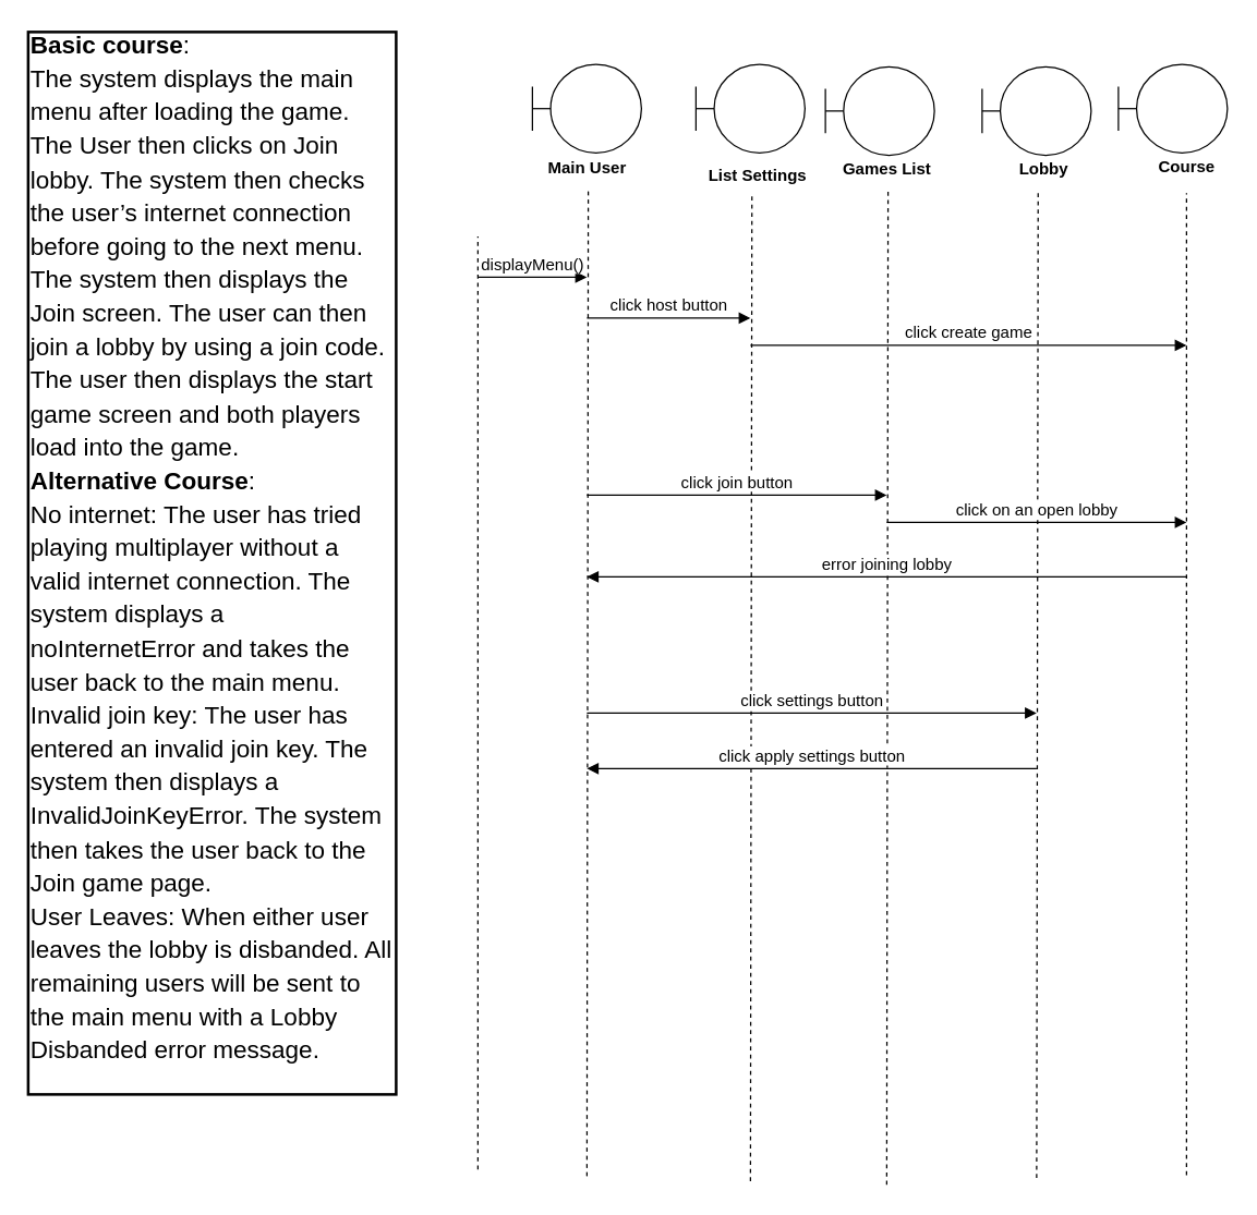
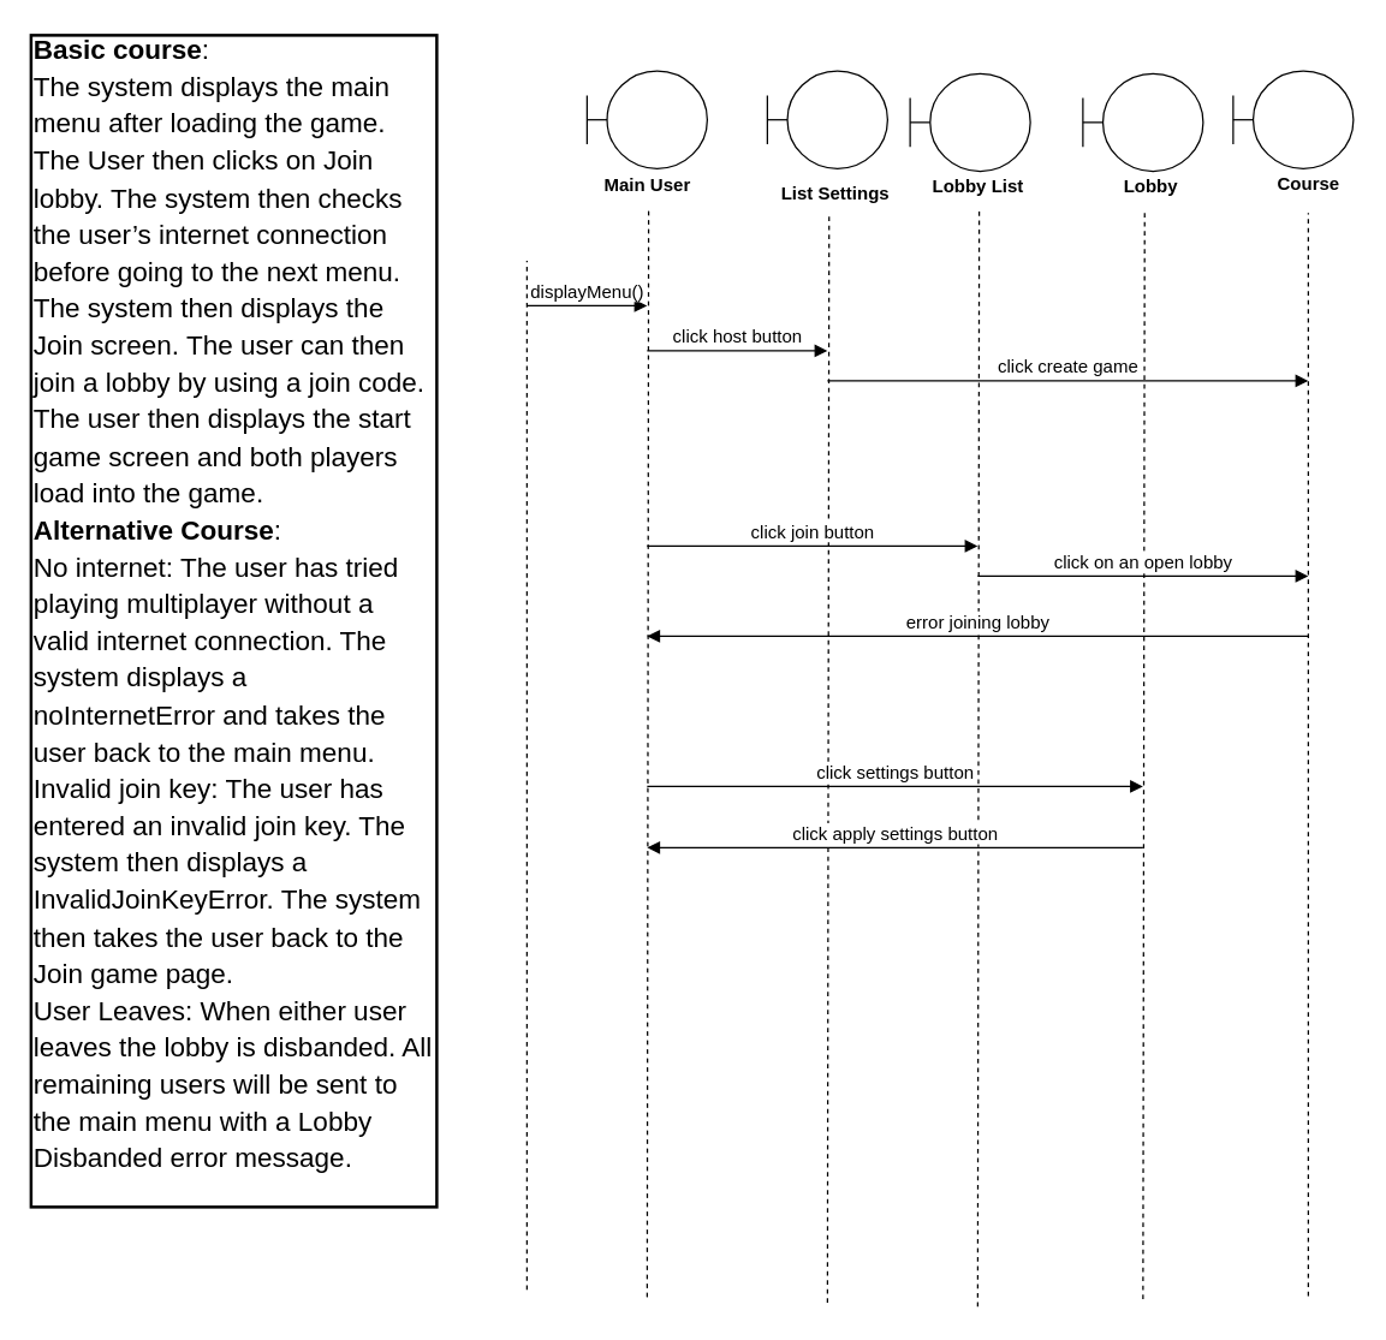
- <mxCell id="9" value="Games List" style="text;html=1;align=center;verticalAlign=middle;resizable=0;points=[];autosize=1;strokeColor=none;fillColor=none;fontStyle=1" parent="1" vertex="1"><mxGeometry x="605" y="105.5" width="90" height="30" as="geometry" /></mxCell>
+ <mxCell id="9" value="Lobby List" style="text;html=1;align=center;verticalAlign=middle;resizable=0;points=[];autosize=1;strokeColor=none;fillColor=none;fontStyle=1" parent="1" vertex="1"><mxGeometry x="605" y="105.5" width="90" height="30" as="geometry" /></mxCell>
